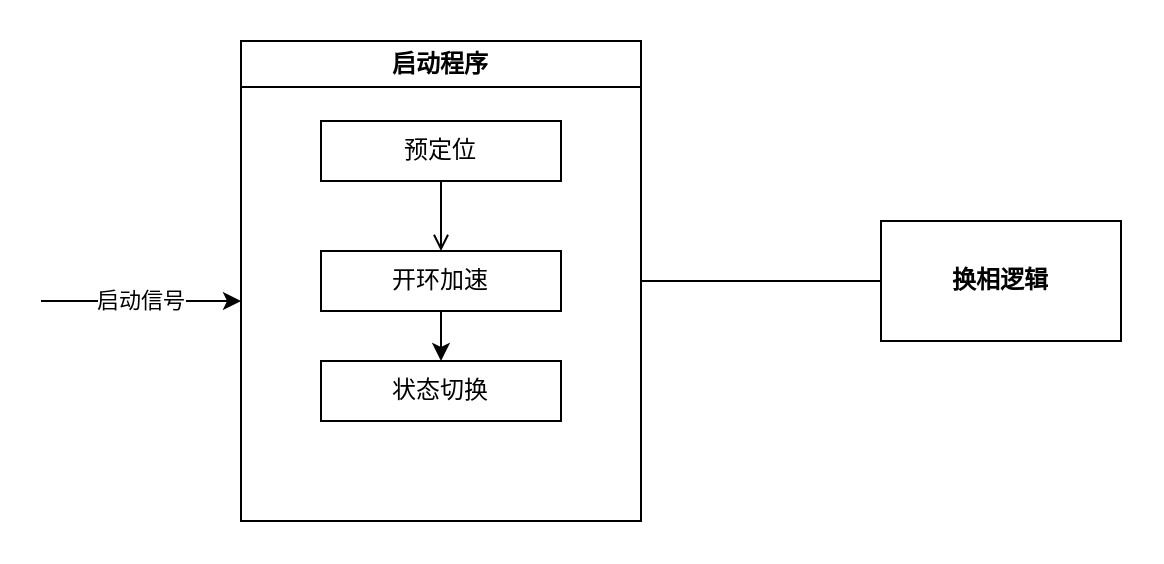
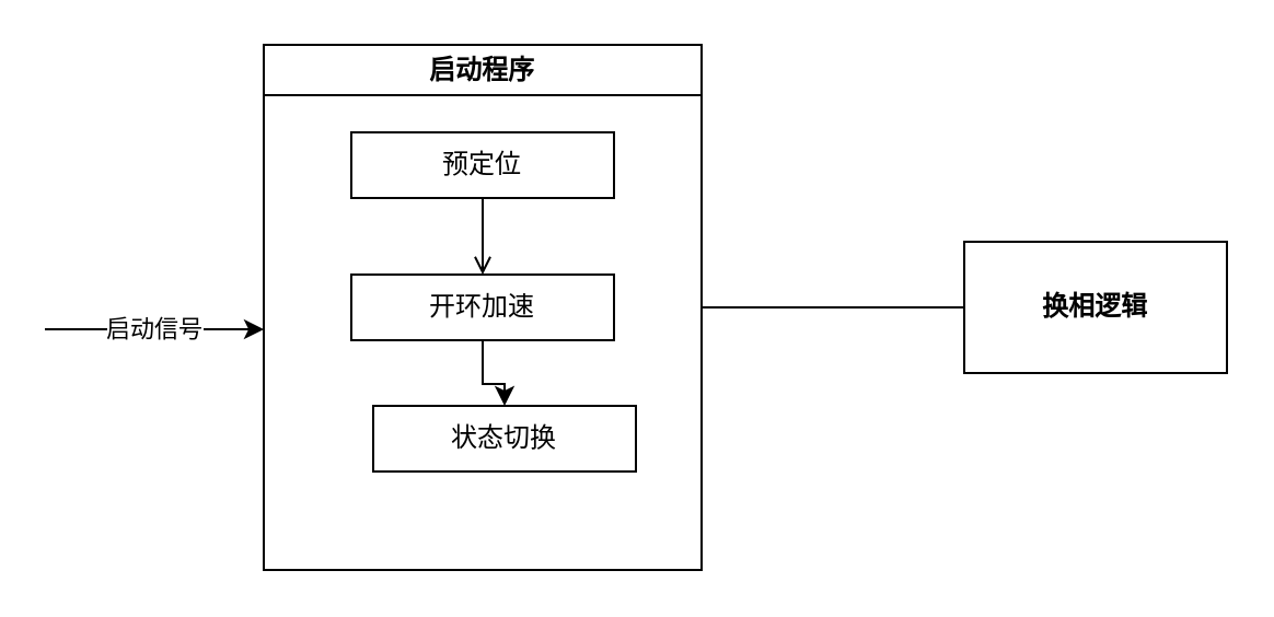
- <mxCell id="7" value="状态切换" style="rounded=0;whiteSpace=wrap;html=1;" vertex="1" parent="3"><mxGeometry x="40" y="160" width="120" height="30" as="geometry" /></mxCell>
+ <mxCell id="7" value="状态切换" style="rounded=0;whiteSpace=wrap;html=1;" vertex="1" parent="3"><mxGeometry x="50" y="165" width="120" height="30" as="geometry" /></mxCell>
